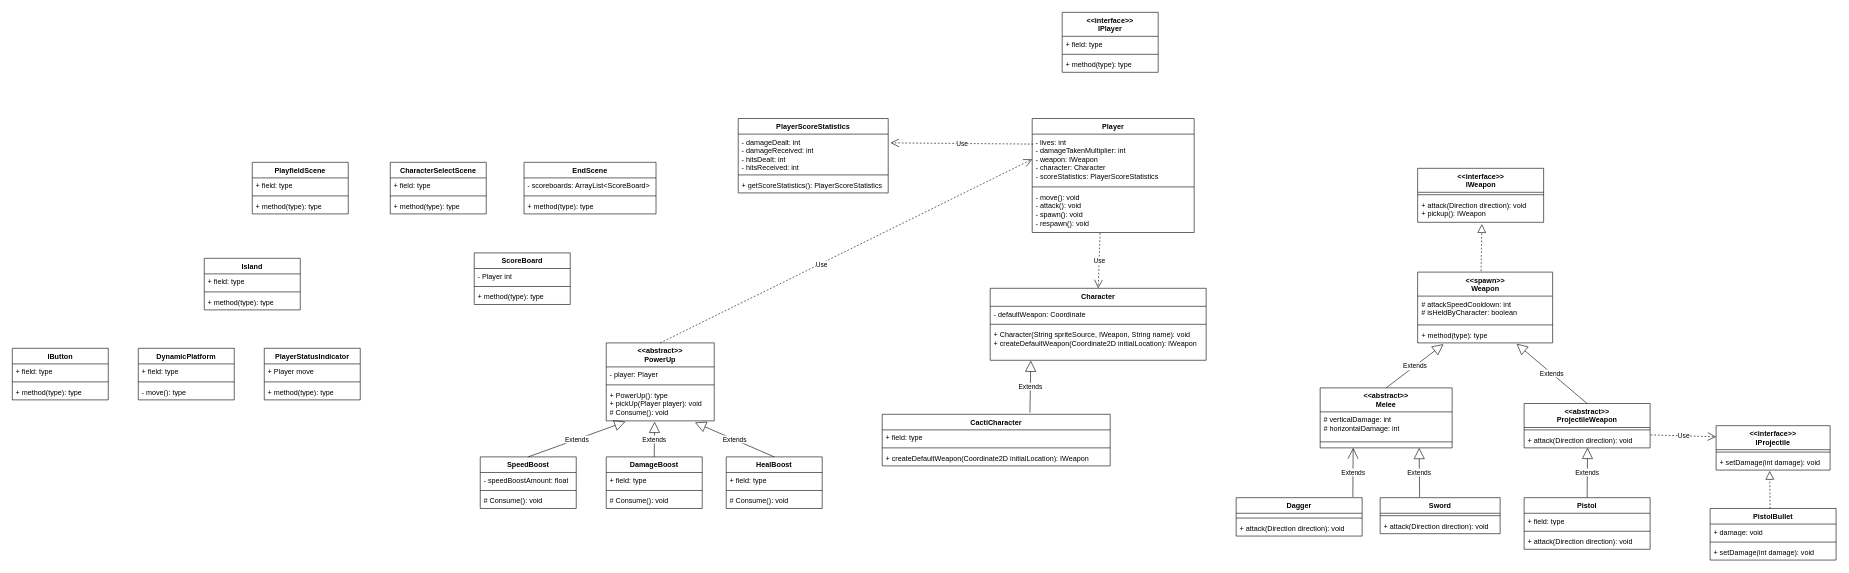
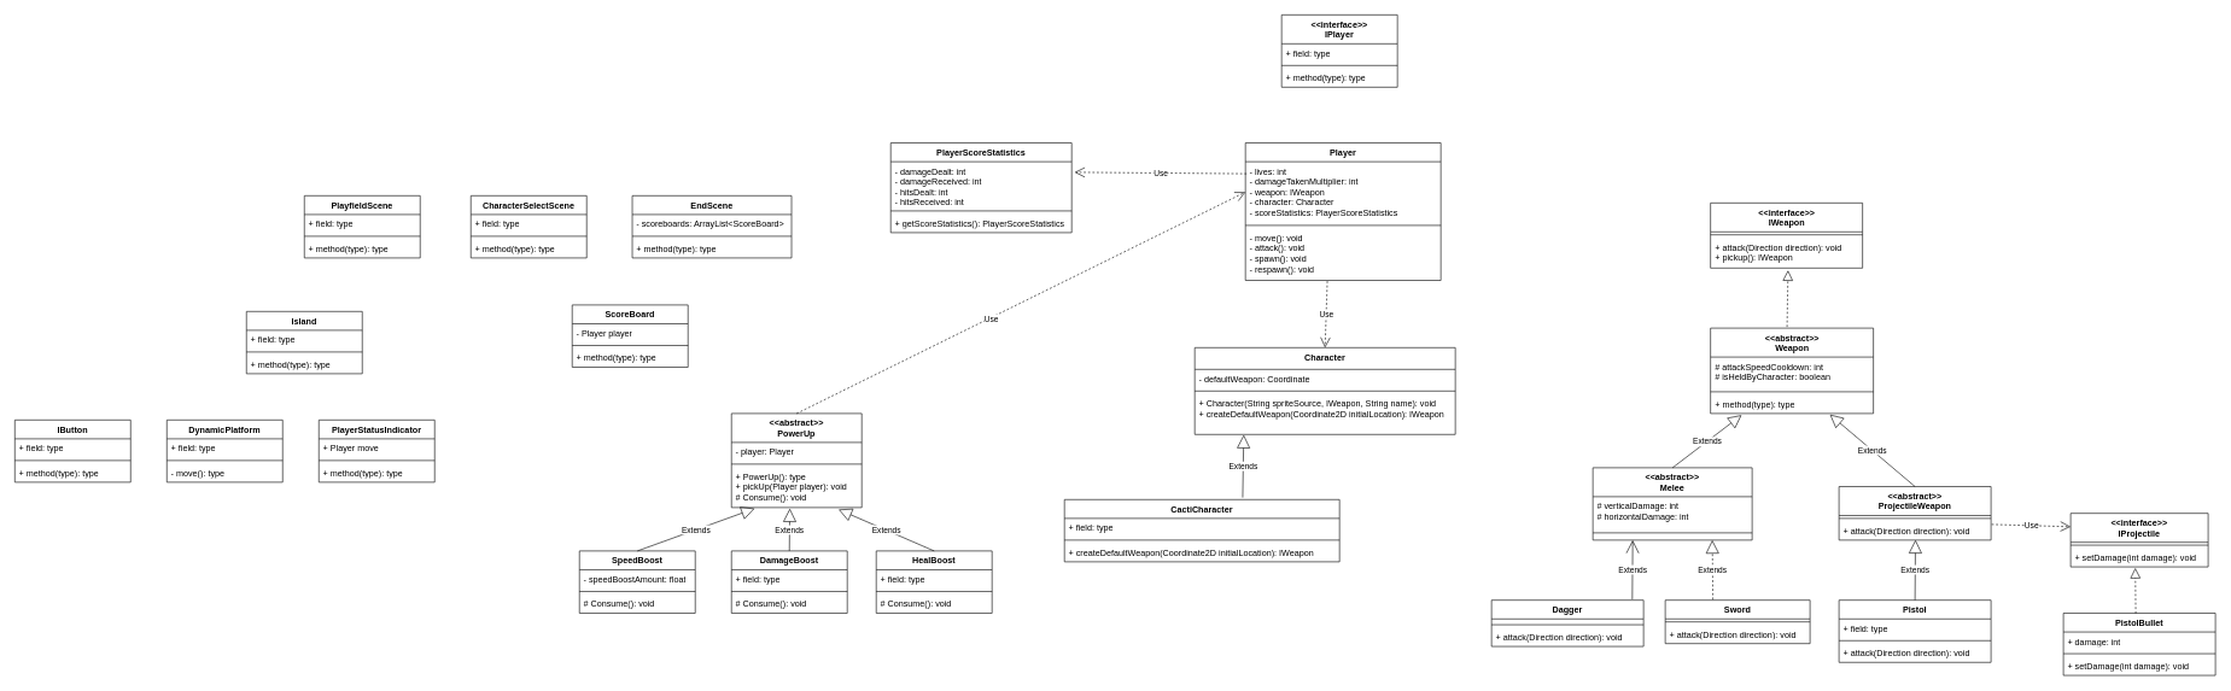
- <mxCell id="66" value="- Player int" style="text;strokeColor=none;fillColor=none;align=left;verticalAlign=top;spacingLeft=4;spacingRight=4;overflow=hidden;rotatable=0;points=[[0,0.5],[1,0.5]];portConstraint=eastwest;whiteSpace=wrap;html=1;" parent="65" vertex="1"><mxGeometry y="26" width="160" height="26" as="geometry" /></mxCell>
+ <mxCell id="66" value="- Player player" style="text;strokeColor=none;fillColor=none;align=left;verticalAlign=top;spacingLeft=4;spacingRight=4;overflow=hidden;rotatable=0;points=[[0,0.5],[1,0.5]];portConstraint=eastwest;whiteSpace=wrap;html=1;" parent="65" vertex="1"><mxGeometry y="26" width="160" height="26" as="geometry" /></mxCell>
- <mxCell id="101" value="&lt;div&gt;&amp;lt;&amp;lt;spawn&amp;gt;&amp;gt;&lt;/div&gt;Weapon" style="swimlane;fontStyle=1;align=center;verticalAlign=top;childLayout=stackLayout;horizontal=1;startSize=40;horizontalStack=0;resizeParent=1;resizeParentMax=0;resizeLast=0;collapsible=1;marginBottom=0;whiteSpace=wrap;html=1;" parent="1" vertex="1"><mxGeometry x="2362.5" y="453" width="225" height="118" as="geometry" /></mxCell>
+ <mxCell id="101" value="&lt;div&gt;&amp;lt;&amp;lt;abstract&amp;gt;&amp;gt;&lt;/div&gt;Weapon" style="swimlane;fontStyle=1;align=center;verticalAlign=top;childLayout=stackLayout;horizontal=1;startSize=40;horizontalStack=0;resizeParent=1;resizeParentMax=0;resizeLast=0;collapsible=1;marginBottom=0;whiteSpace=wrap;html=1;" parent="1" vertex="1"><mxGeometry x="2362.5" y="453" width="225" height="118" as="geometry" /></mxCell>
- <mxCell id="24" value="Extends" style="endArrow=block;endSize=16;endFill=0;html=1;rounded=0;exitX=0.329;exitY=-0.013;exitDx=0;exitDy=0;entryX=0.75;entryY=1;entryDx=0;entryDy=0;exitPerimeter=0;" parent="1" source="20" target="5" edge="1"><mxGeometry width="160" relative="1" as="geometry"><mxPoint x="2600" y="789" as="sourcePoint" /><mxPoint x="2760" y="789" as="targetPoint" /></mxGeometry></mxCell>
+ <mxCell id="24" value="Extends" style="endArrow=block;endSize=16;endFill=0;html=1;rounded=0;exitX=0.329;exitY=-0.013;exitDx=0;exitDy=0;entryX=0.75;entryY=1;entryDx=0;entryDy=0;exitPerimeter=0;dashed=1;" parent="1" source="20" target="5" edge="1"><mxGeometry width="160" relative="1" as="geometry"><mxPoint x="2600" y="789" as="sourcePoint" /><mxPoint x="2760" y="789" as="targetPoint" /></mxGeometry></mxCell>
- <mxCell id="94" value="+ damage: void" style="text;strokeColor=none;fillColor=none;align=left;verticalAlign=top;spacingLeft=4;spacingRight=4;overflow=hidden;rotatable=0;points=[[0,0.5],[1,0.5]];portConstraint=eastwest;whiteSpace=wrap;html=1;" parent="93" vertex="1"><mxGeometry y="26" width="210" height="26" as="geometry" /></mxCell>
+ <mxCell id="94" value="+ damage: int" style="text;strokeColor=none;fillColor=none;align=left;verticalAlign=top;spacingLeft=4;spacingRight=4;overflow=hidden;rotatable=0;points=[[0,0.5],[1,0.5]];portConstraint=eastwest;whiteSpace=wrap;html=1;" parent="93" vertex="1"><mxGeometry y="26" width="210" height="26" as="geometry" /></mxCell>
